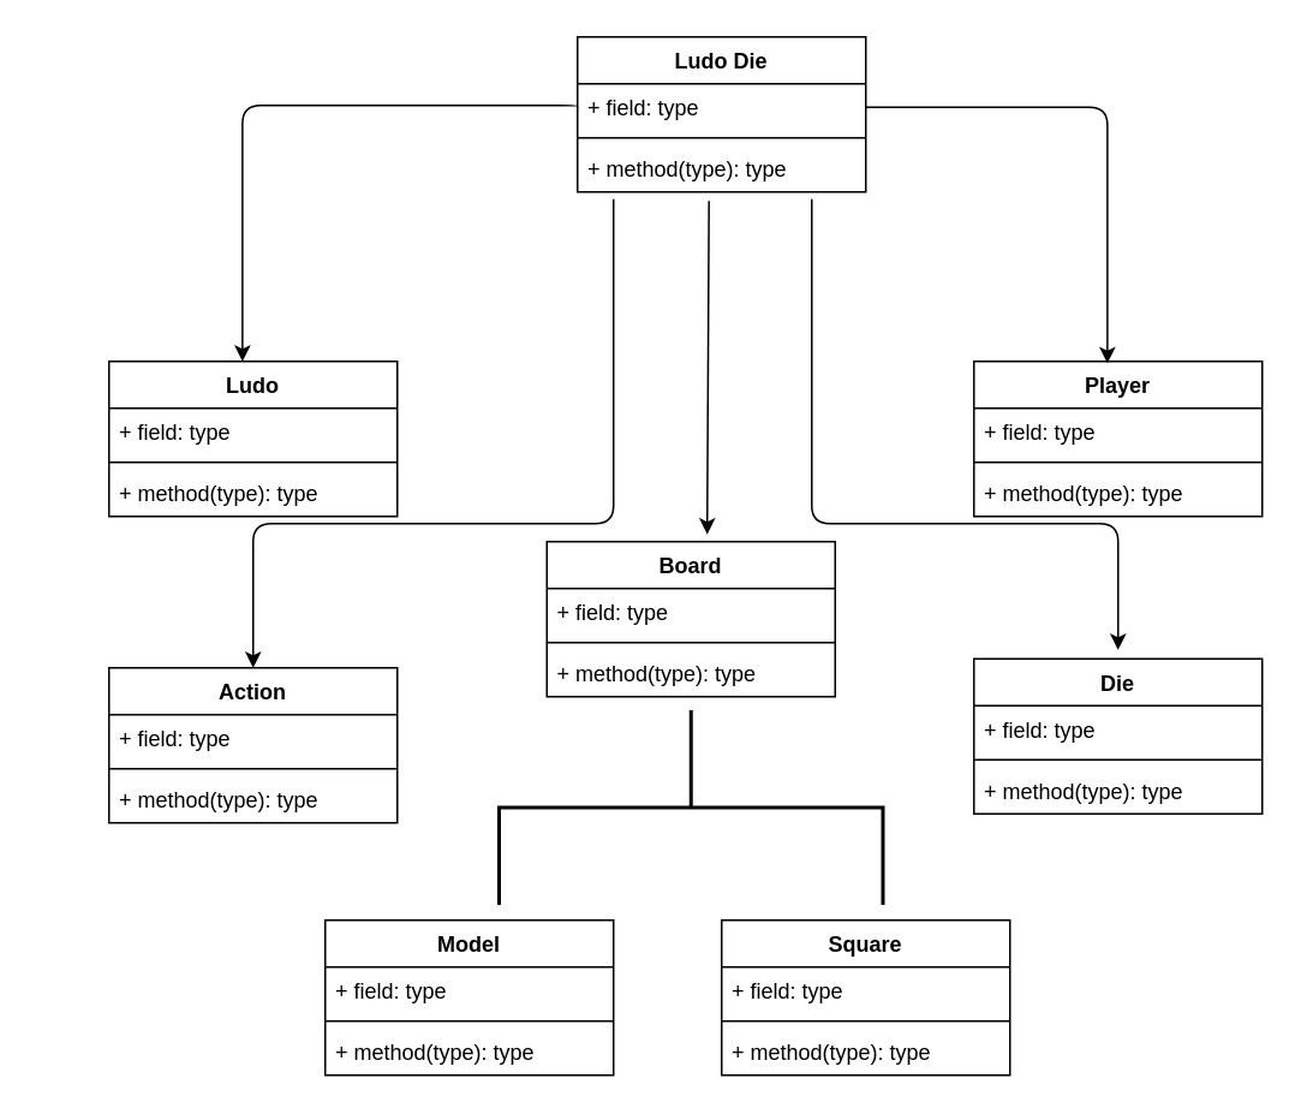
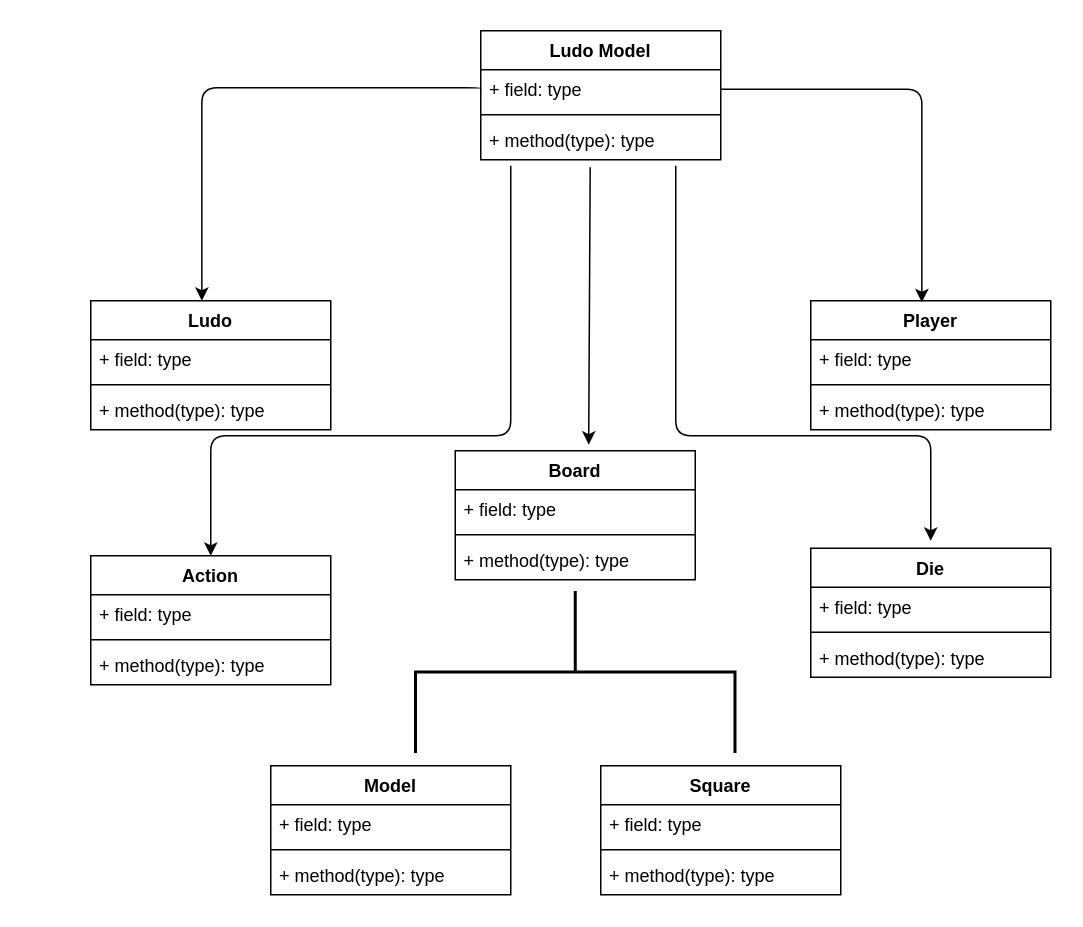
- <mxCell id="6" value="Ludo Die" style="swimlane;fontStyle=1;align=center;verticalAlign=top;childLayout=stackLayout;horizontal=1;startSize=26;horizontalStack=0;resizeParent=1;resizeParentMax=0;resizeLast=0;collapsible=1;marginBottom=0;" vertex="1" parent="1"><mxGeometry x="320" y="20" width="160" height="86" as="geometry" /></mxCell>
+ <mxCell id="6" value="Ludo Model" style="swimlane;fontStyle=1;align=center;verticalAlign=top;childLayout=stackLayout;horizontal=1;startSize=26;horizontalStack=0;resizeParent=1;resizeParentMax=0;resizeLast=0;collapsible=1;marginBottom=0;" vertex="1" parent="1"><mxGeometry x="320" y="20" width="160" height="86" as="geometry" /></mxCell>
